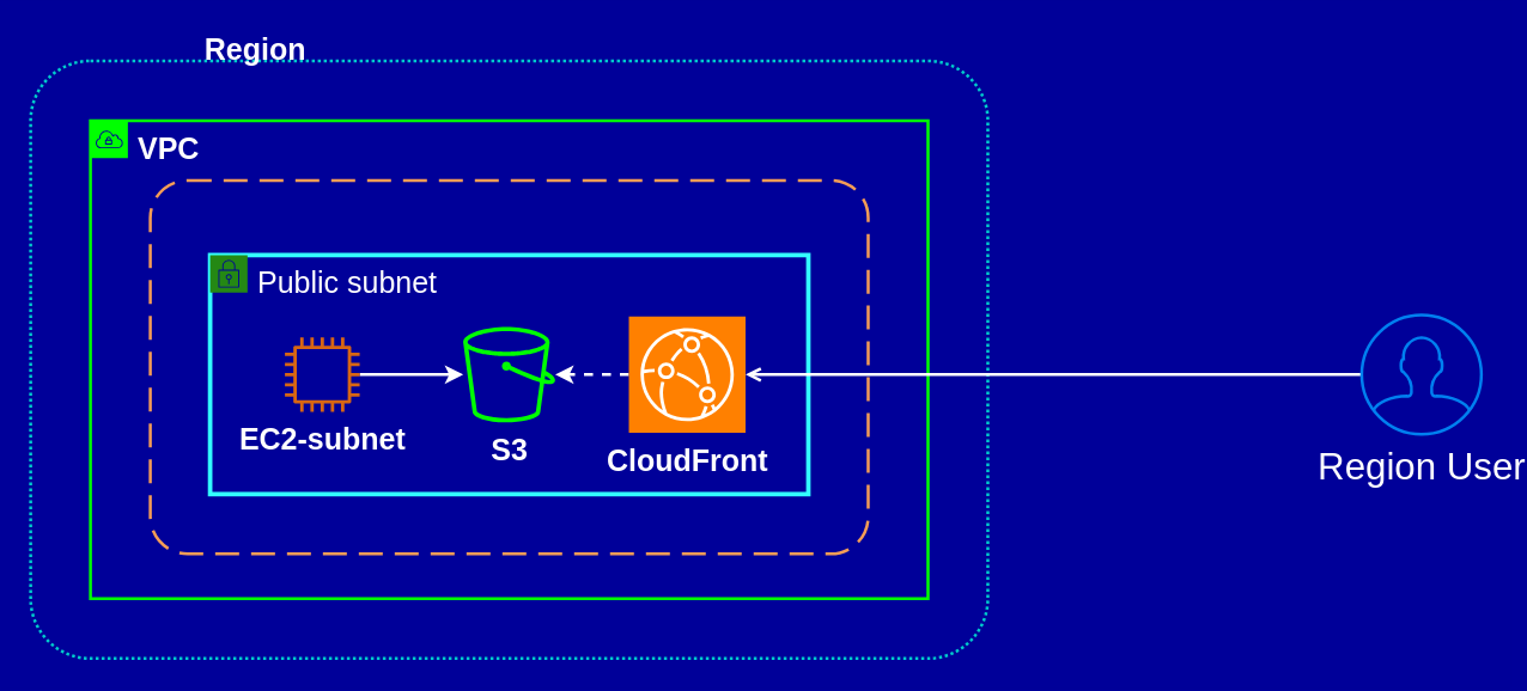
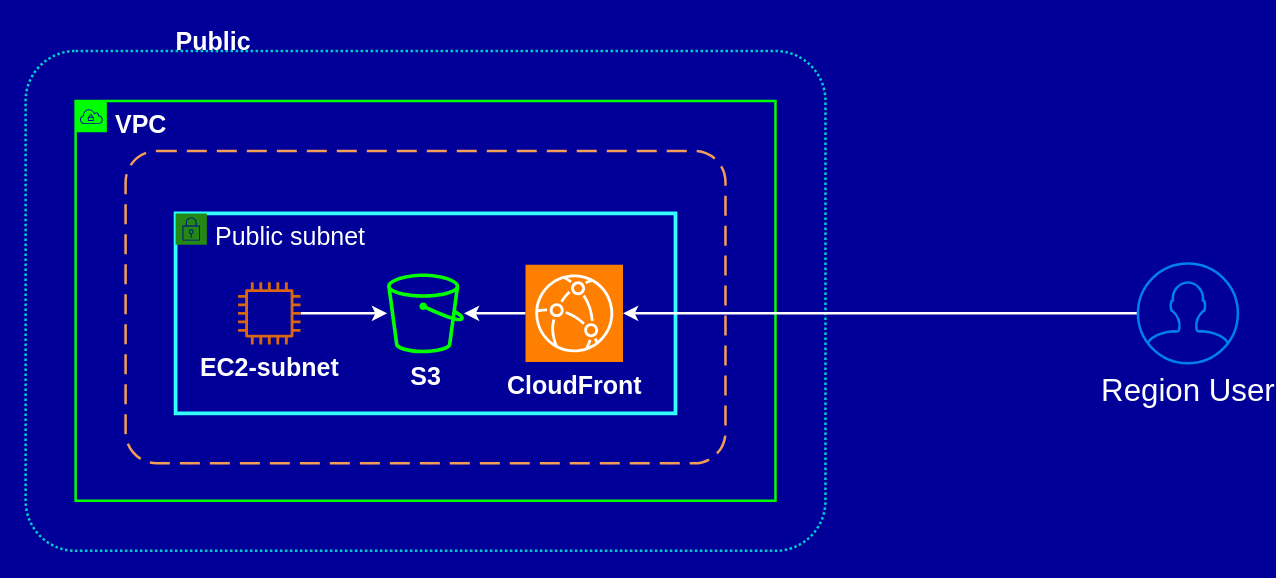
- <mxCell id="6" value="&lt;font color=&quot;#ffffff&quot;&gt;&lt;span style=&quot;font-size: 20px&quot;&gt;&lt;b&gt;Region&lt;/b&gt;&lt;/span&gt;&lt;/font&gt;" style="text;html=1;resizable=0;autosize=1;align=center;verticalAlign=middle;points=[];fillColor=none;strokeColor=none;rounded=0;shadow=0;labelBackgroundColor=none;fontSize=25;fontColor=#FFFFFF;" vertex="1" parent="1"><mxGeometry x="130" y="20" width="80" height="20" as="geometry" /></mxCell>
+ <mxCell id="6" value="&lt;font color=&quot;#ffffff&quot;&gt;&lt;span style=&quot;font-size: 20px&quot;&gt;&lt;b&gt;Public&lt;/b&gt;&lt;/span&gt;&lt;/font&gt;" style="text;html=1;resizable=0;autosize=1;align=center;verticalAlign=middle;points=[];fillColor=none;strokeColor=none;rounded=0;shadow=0;labelBackgroundColor=none;fontSize=25;fontColor=#FFFFFF;" vertex="1" parent="1"><mxGeometry x="130" y="20" width="80" height="20" as="geometry" /></mxCell>
- <mxCell id="13" style="edgeStyle=elbowEdgeStyle;rounded=0;sketch=0;orthogonalLoop=1;jettySize=auto;html=1;shadow=0;strokeColor=#FFFFFF;strokeWidth=2;fontSize=25;fontColor=#FFFFFF;dashed=1;" edge="1" parent="1" source="14" target="10"><mxGeometry relative="1" as="geometry" /></mxCell>
+ <mxCell id="13" style="edgeStyle=elbowEdgeStyle;rounded=0;sketch=0;orthogonalLoop=1;jettySize=auto;html=1;shadow=0;strokeColor=#FFFFFF;strokeWidth=2;fontSize=25;fontColor=#FFFFFF;" edge="1" parent="1" source="14" target="10"><mxGeometry relative="1" as="geometry" /></mxCell>
- <mxCell id="11" style="edgeStyle=elbowEdgeStyle;rounded=0;sketch=0;orthogonalLoop=1;jettySize=auto;html=1;shadow=0;strokeColor=#FFFFFF;strokeWidth=2;fontSize=25;fontColor=#FFFFFF;endArrow=open;" edge="1" parent="1" source="12" target="14"><mxGeometry relative="1" as="geometry" /></mxCell>
+ <mxCell id="11" style="edgeStyle=elbowEdgeStyle;rounded=0;sketch=0;orthogonalLoop=1;jettySize=auto;html=1;shadow=0;strokeColor=#FFFFFF;strokeWidth=2;fontSize=25;fontColor=#FFFFFF;" edge="1" parent="1" source="12" target="14"><mxGeometry relative="1" as="geometry" /></mxCell>
